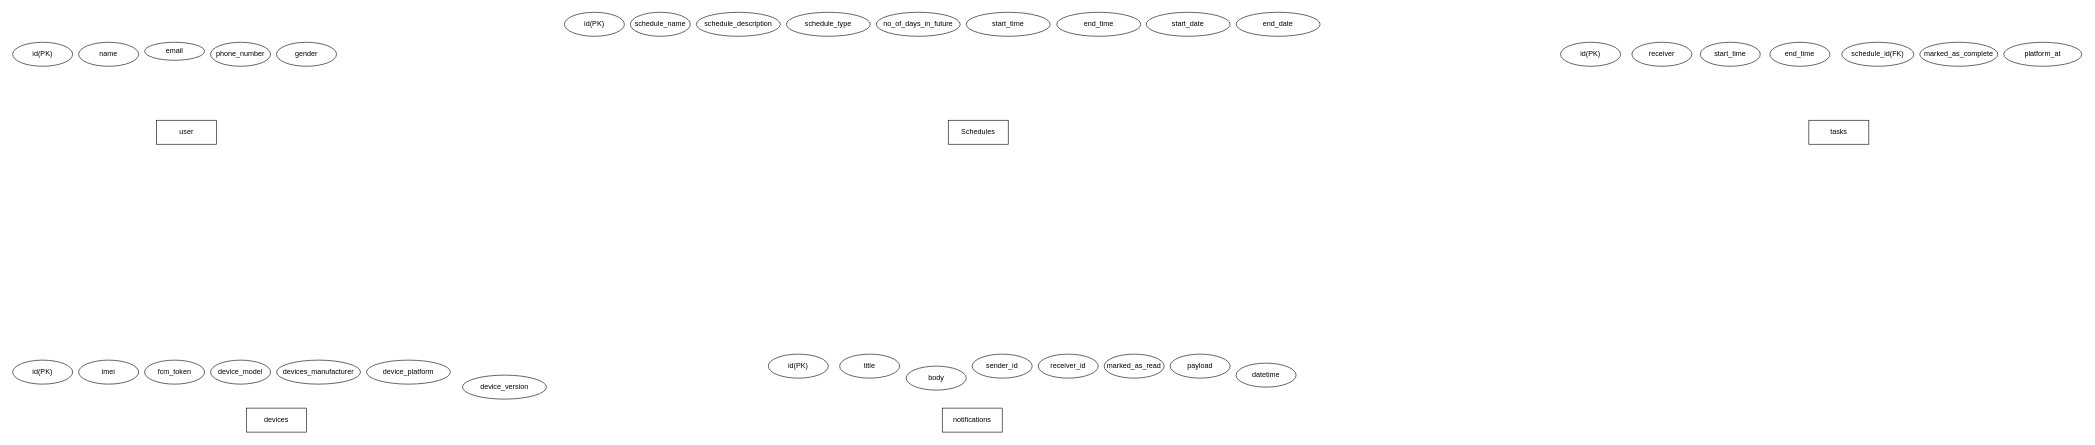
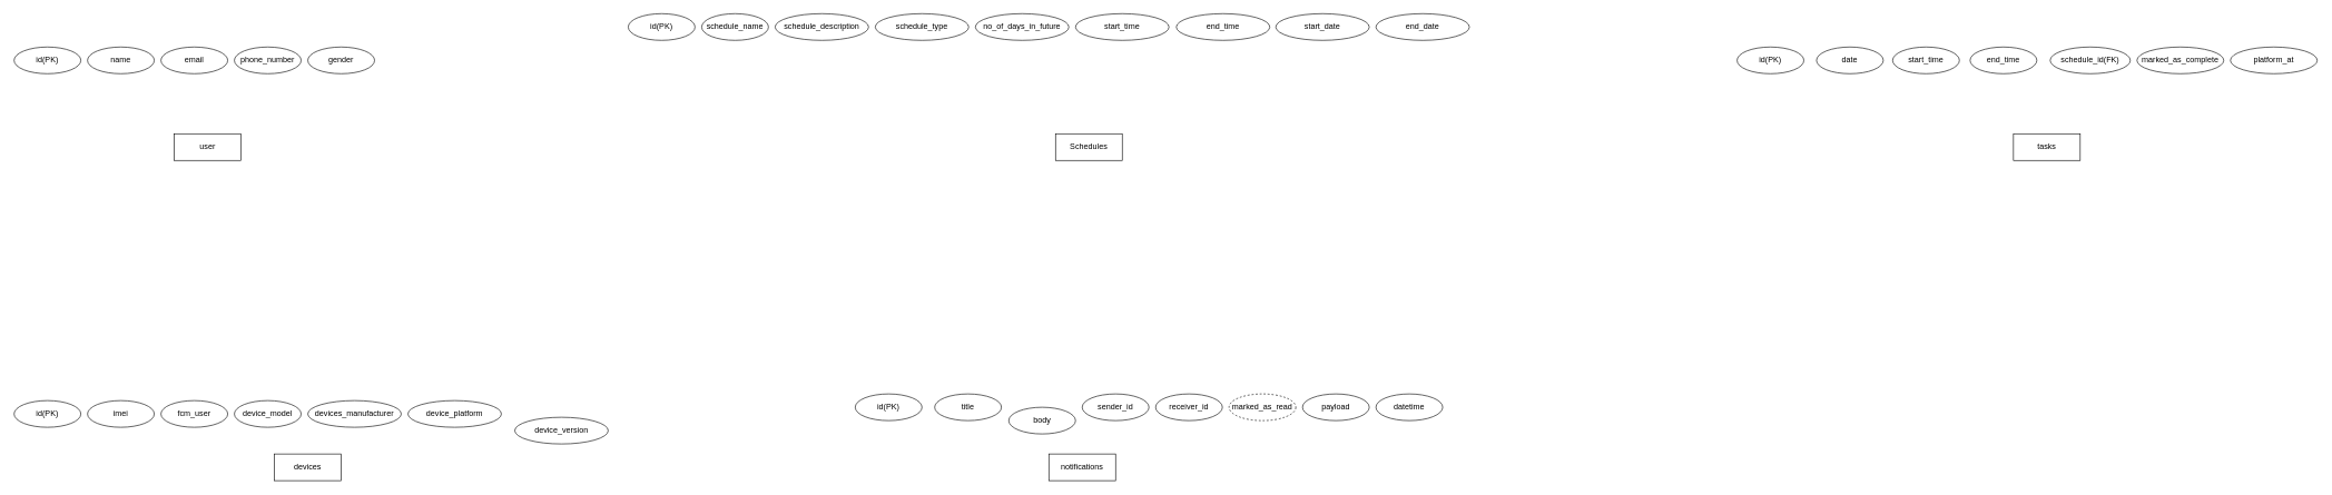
- <mxCell id="21" value="email" style="ellipse;whiteSpace=wrap;html=1;align=center;" vertex="1" parent="1"><mxGeometry x="240" y="70" width="100" height="30" as="geometry" /></mxCell>
+ <mxCell id="21" value="email" style="ellipse;whiteSpace=wrap;html=1;align=center;" vertex="1" parent="1"><mxGeometry x="240" y="70" width="100" height="40" as="geometry" /></mxCell>
- <mxCell id="14" value="receiver" style="ellipse;whiteSpace=wrap;html=1;align=center;" vertex="1" parent="1"><mxGeometry x="2720" y="70" width="100" height="40" as="geometry" /></mxCell>
+ <mxCell id="14" value="date" style="ellipse;whiteSpace=wrap;html=1;align=center;" vertex="1" parent="1"><mxGeometry x="2720" y="70" width="100" height="40" as="geometry" /></mxCell>
- <mxCell id="38" value="marked_as_read" style="ellipse;whiteSpace=wrap;html=1;align=center;" vertex="1" parent="1"><mxGeometry x="1840" y="590" width="100" height="40" as="geometry" /></mxCell>
+ <mxCell id="38" value="marked_as_read" style="ellipse;whiteSpace=wrap;html=1;align=center;dashed=1;" vertex="1" parent="1"><mxGeometry x="1840" y="590" width="100" height="40" as="geometry" /></mxCell>
- <mxCell id="27" value="fcm_token" style="ellipse;whiteSpace=wrap;html=1;align=center;" vertex="1" parent="1"><mxGeometry x="240" y="600" width="100" height="40" as="geometry" /></mxCell>
+ <mxCell id="27" value="fcm_user" style="ellipse;whiteSpace=wrap;html=1;align=center;" vertex="1" parent="1"><mxGeometry x="240" y="600" width="100" height="40" as="geometry" /></mxCell>
- <mxCell id="40" value="datetime" style="ellipse;whiteSpace=wrap;html=1;align=center;" vertex="1" parent="1"><mxGeometry x="2060" y="605" width="100" height="40" as="geometry" /></mxCell>
+ <mxCell id="40" value="datetime" style="ellipse;whiteSpace=wrap;html=1;align=center;" vertex="1" parent="1"><mxGeometry x="2060" y="590" width="100" height="40" as="geometry" /></mxCell>
